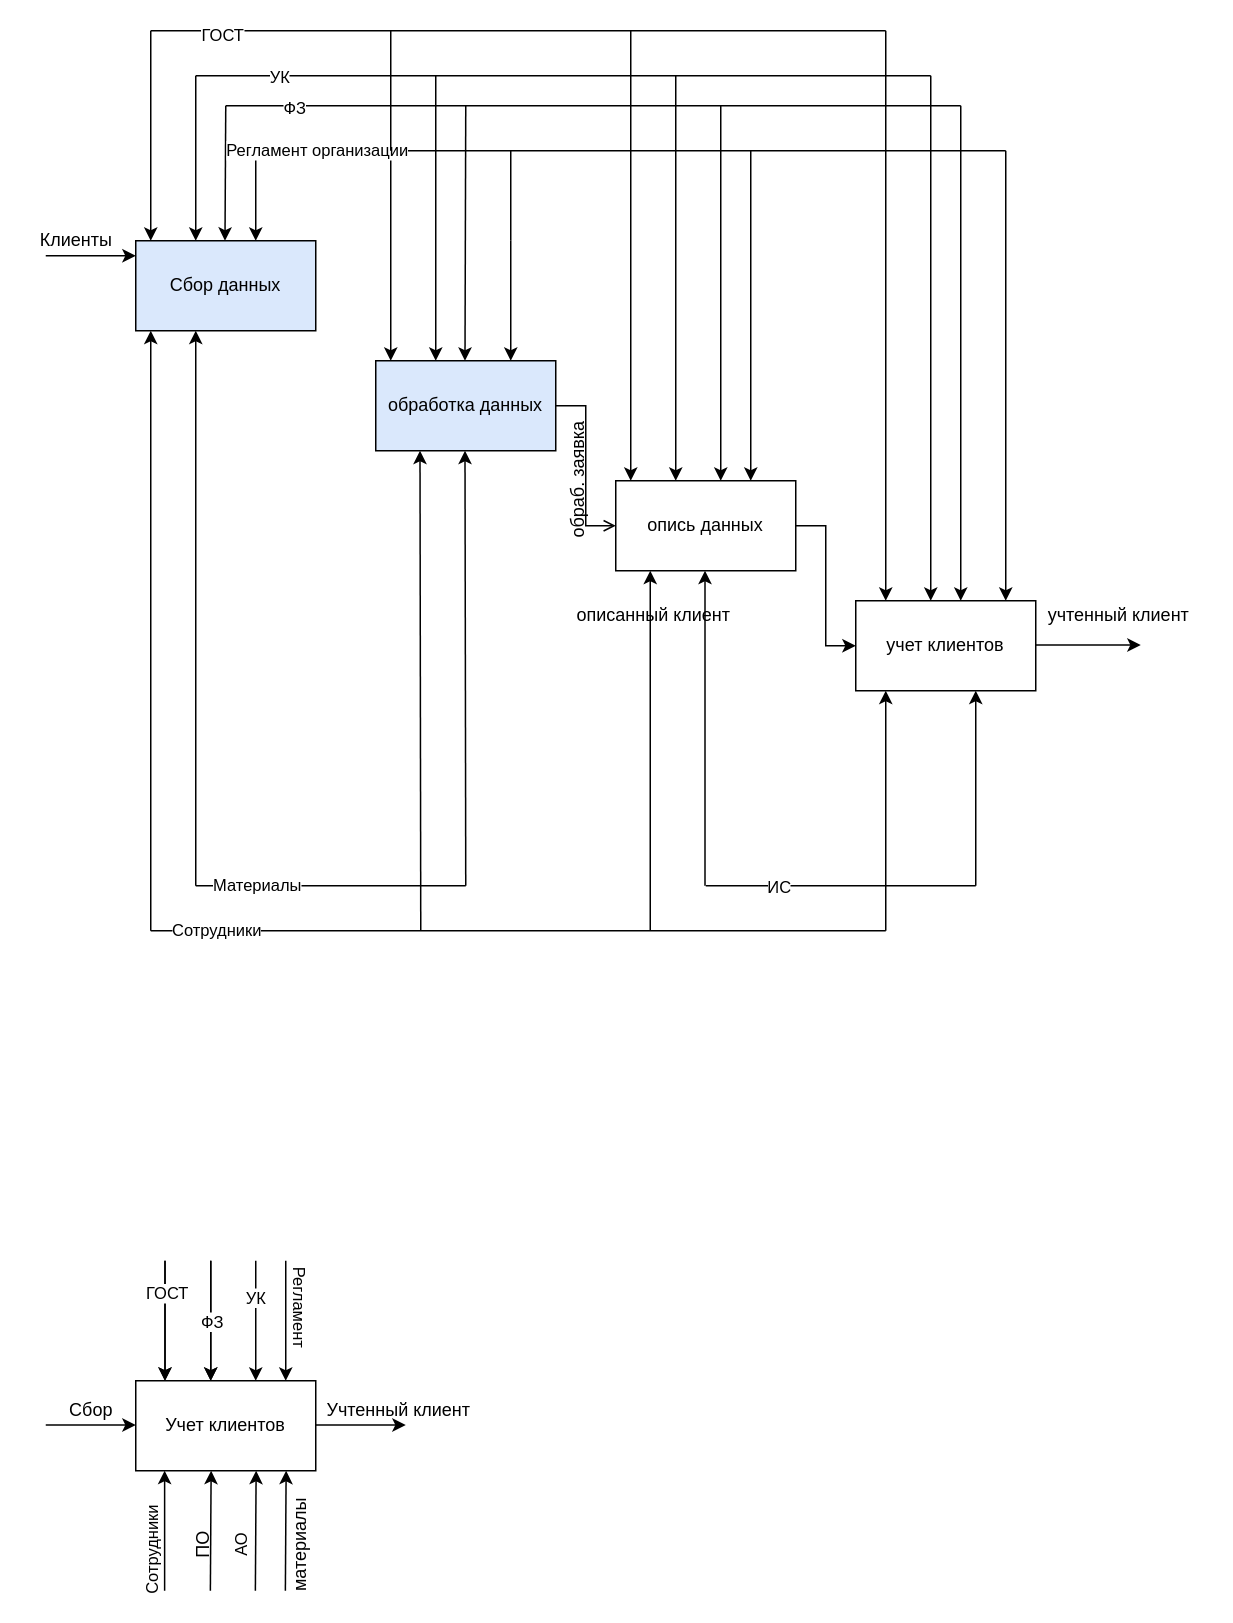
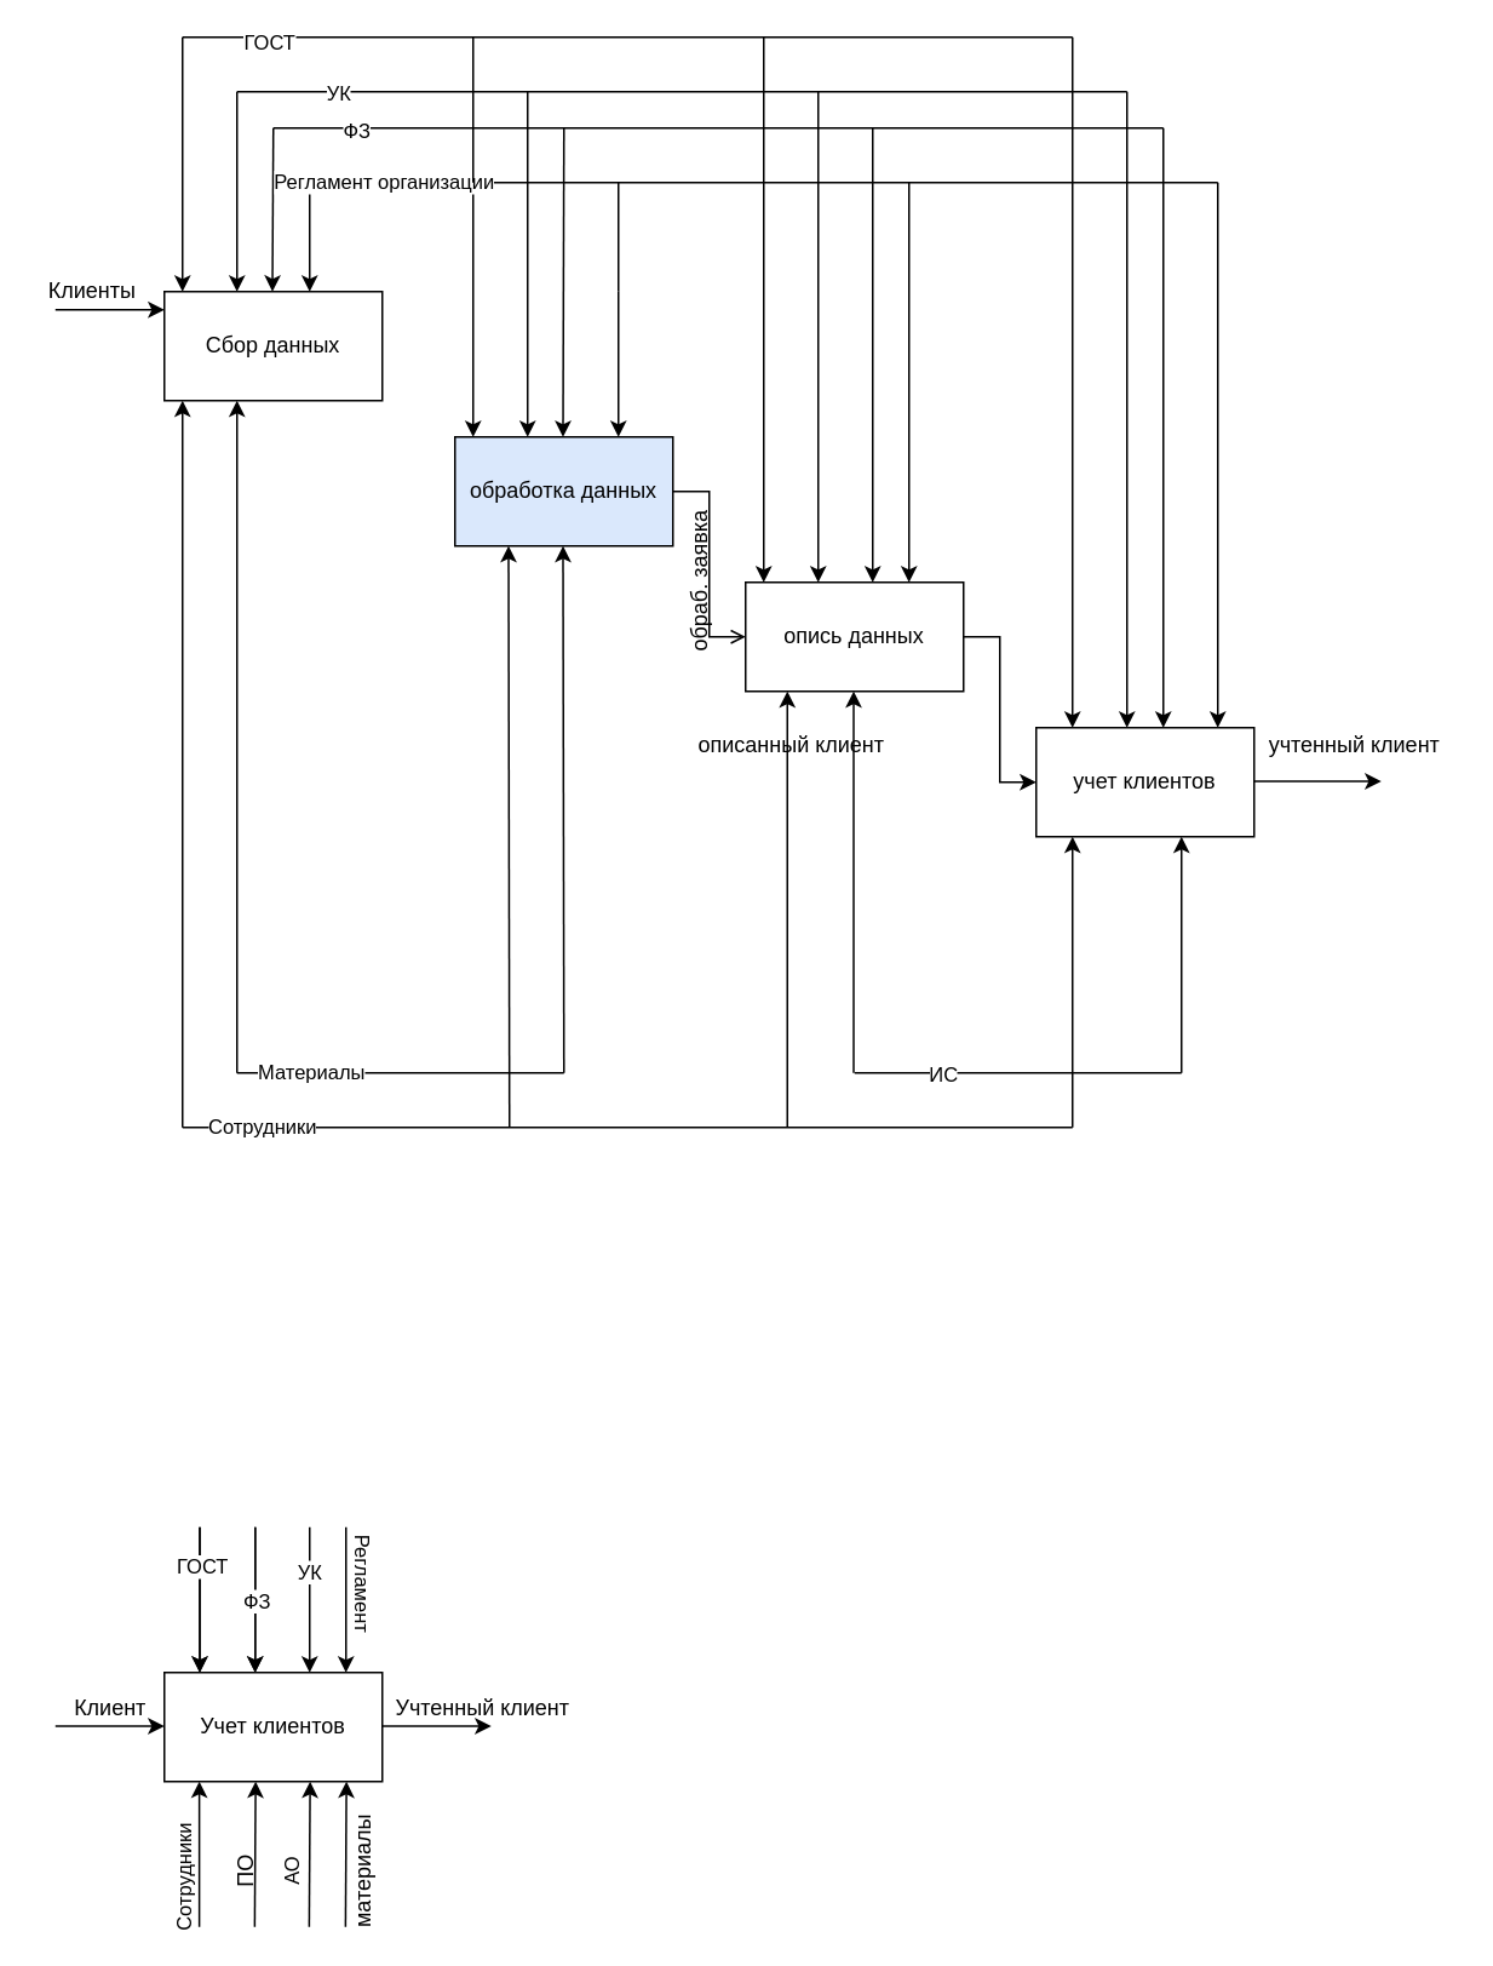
- <mxCell id="2" value="Сбор данных" style="rounded=0;whiteSpace=wrap;html=1;fillColor=#dae8fc;" vertex="1" parent="1"><mxGeometry x="90" y="160" width="120" height="60" as="geometry" /></mxCell>
+ <mxCell id="2" value="Сбор данных" style="rounded=0;whiteSpace=wrap;html=1;" vertex="1" parent="1"><mxGeometry x="90" y="160" width="120" height="60" as="geometry" /></mxCell>
- <mxCell id="73" value="Сбор" style="text;html=1;align=center;verticalAlign=middle;resizable=0;points=[];autosize=1;strokeColor=none;fillColor=none;" vertex="1" parent="1"><mxGeometry x="30" y="930" width="60" height="20" as="geometry" /></mxCell>
+ <mxCell id="73" value="Клиент" style="text;html=1;align=center;verticalAlign=middle;resizable=0;points=[];autosize=1;strokeColor=none;fillColor=none;" vertex="1" parent="1"><mxGeometry x="30" y="930" width="60" height="20" as="geometry" /></mxCell>
